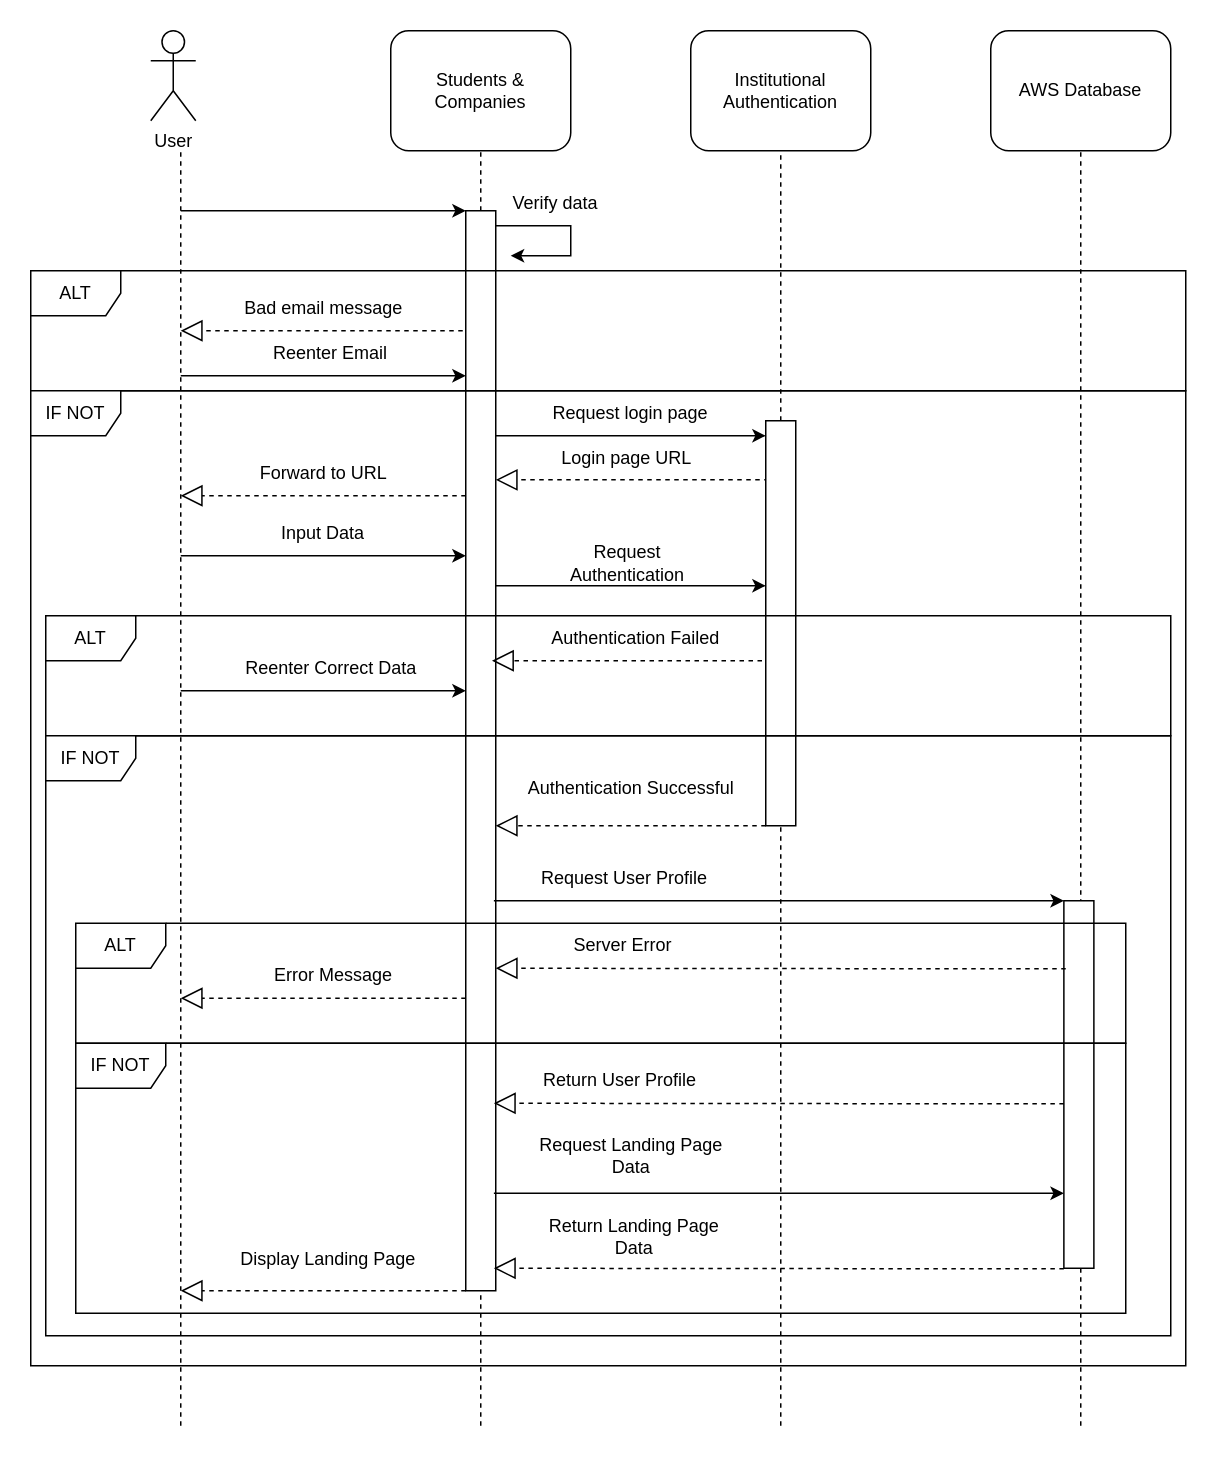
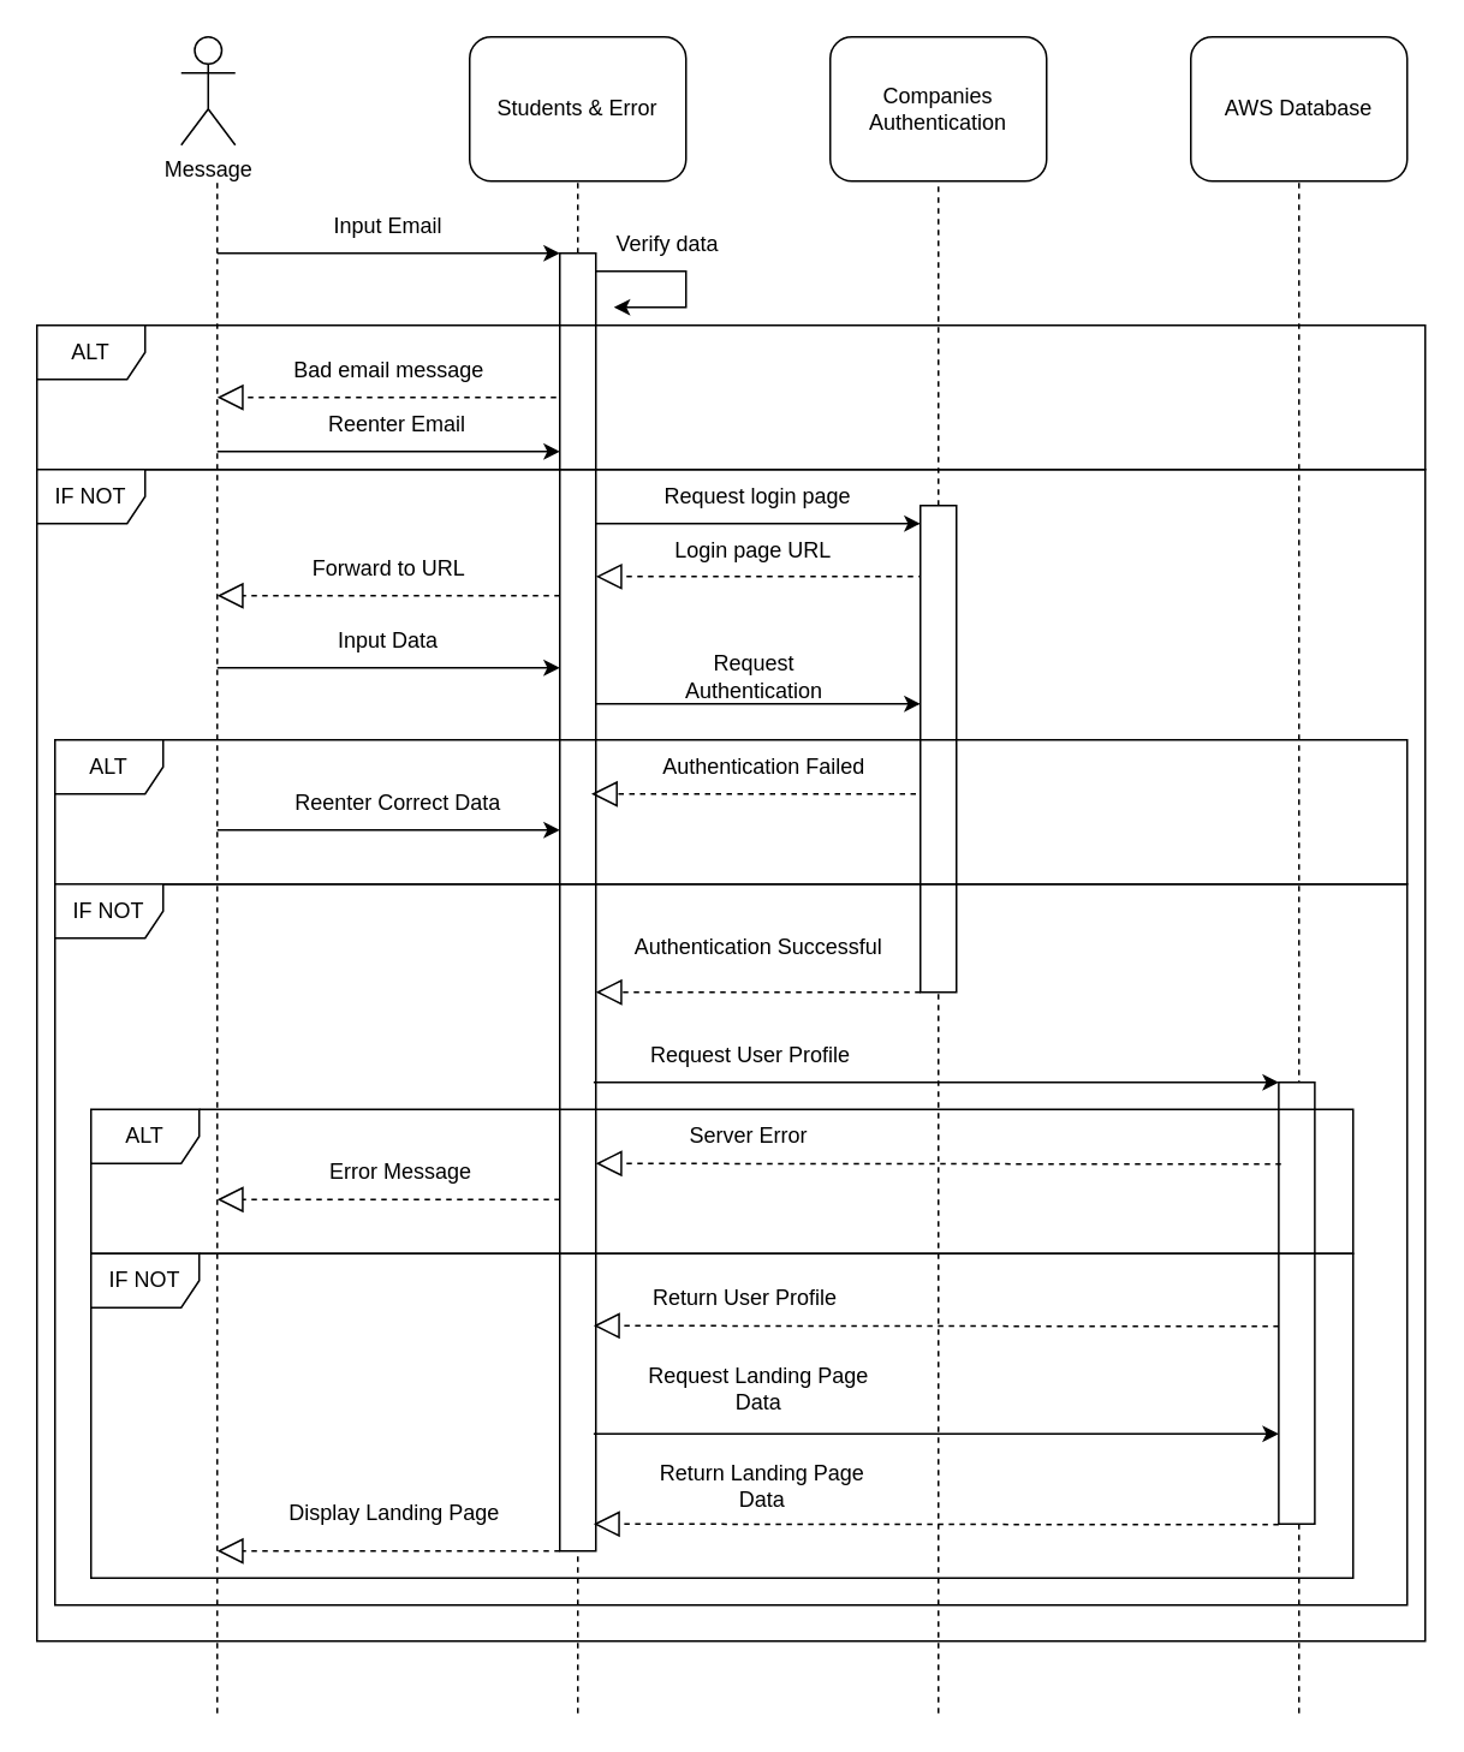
- <mxCell id="3" value="&lt;div&gt;Students &amp;amp; Companies&lt;/div&gt;" style="rounded=1;whiteSpace=wrap;html=1;" vertex="1" parent="1"><mxGeometry x="260" y="20" width="120" height="80" as="geometry" /></mxCell>
+ <mxCell id="3" value="&lt;div&gt;Students &amp;amp; Error&lt;/div&gt;" style="rounded=1;whiteSpace=wrap;html=1;" vertex="1" parent="1"><mxGeometry x="260" y="20" width="120" height="80" as="geometry" /></mxCell>
- <mxCell id="4" value="&lt;div&gt;Institutional Authentication &lt;br&gt;&lt;/div&gt;" style="rounded=1;whiteSpace=wrap;html=1;" vertex="1" parent="1"><mxGeometry x="460" y="20" width="120" height="80" as="geometry" /></mxCell>
+ <mxCell id="4" value="&lt;div&gt;Companies Authentication &lt;br&gt;&lt;/div&gt;" style="rounded=1;whiteSpace=wrap;html=1;" vertex="1" parent="1"><mxGeometry x="460" y="20" width="120" height="80" as="geometry" /></mxCell>
- <mxCell id="2" value="&lt;div&gt;User&lt;/div&gt;" style="shape=umlActor;verticalLabelPosition=bottom;verticalAlign=top;html=1;outlineConnect=0;" vertex="1" parent="1"><mxGeometry x="100" y="20" width="30" height="60" as="geometry" /></mxCell>
+ <mxCell id="2" value="&lt;div&gt;Message&lt;/div&gt;" style="shape=umlActor;verticalLabelPosition=bottom;verticalAlign=top;html=1;outlineConnect=0;" vertex="1" parent="1"><mxGeometry x="100" y="20" width="30" height="60" as="geometry" /></mxCell>
+ <mxCell id="11" value="Input Email" style="text;html=1;align=center;verticalAlign=middle;whiteSpace=wrap;rounded=0;" vertex="1" parent="1"><mxGeometry x="180" y="110" width="70" height="30" as="geometry" /></mxCell>
